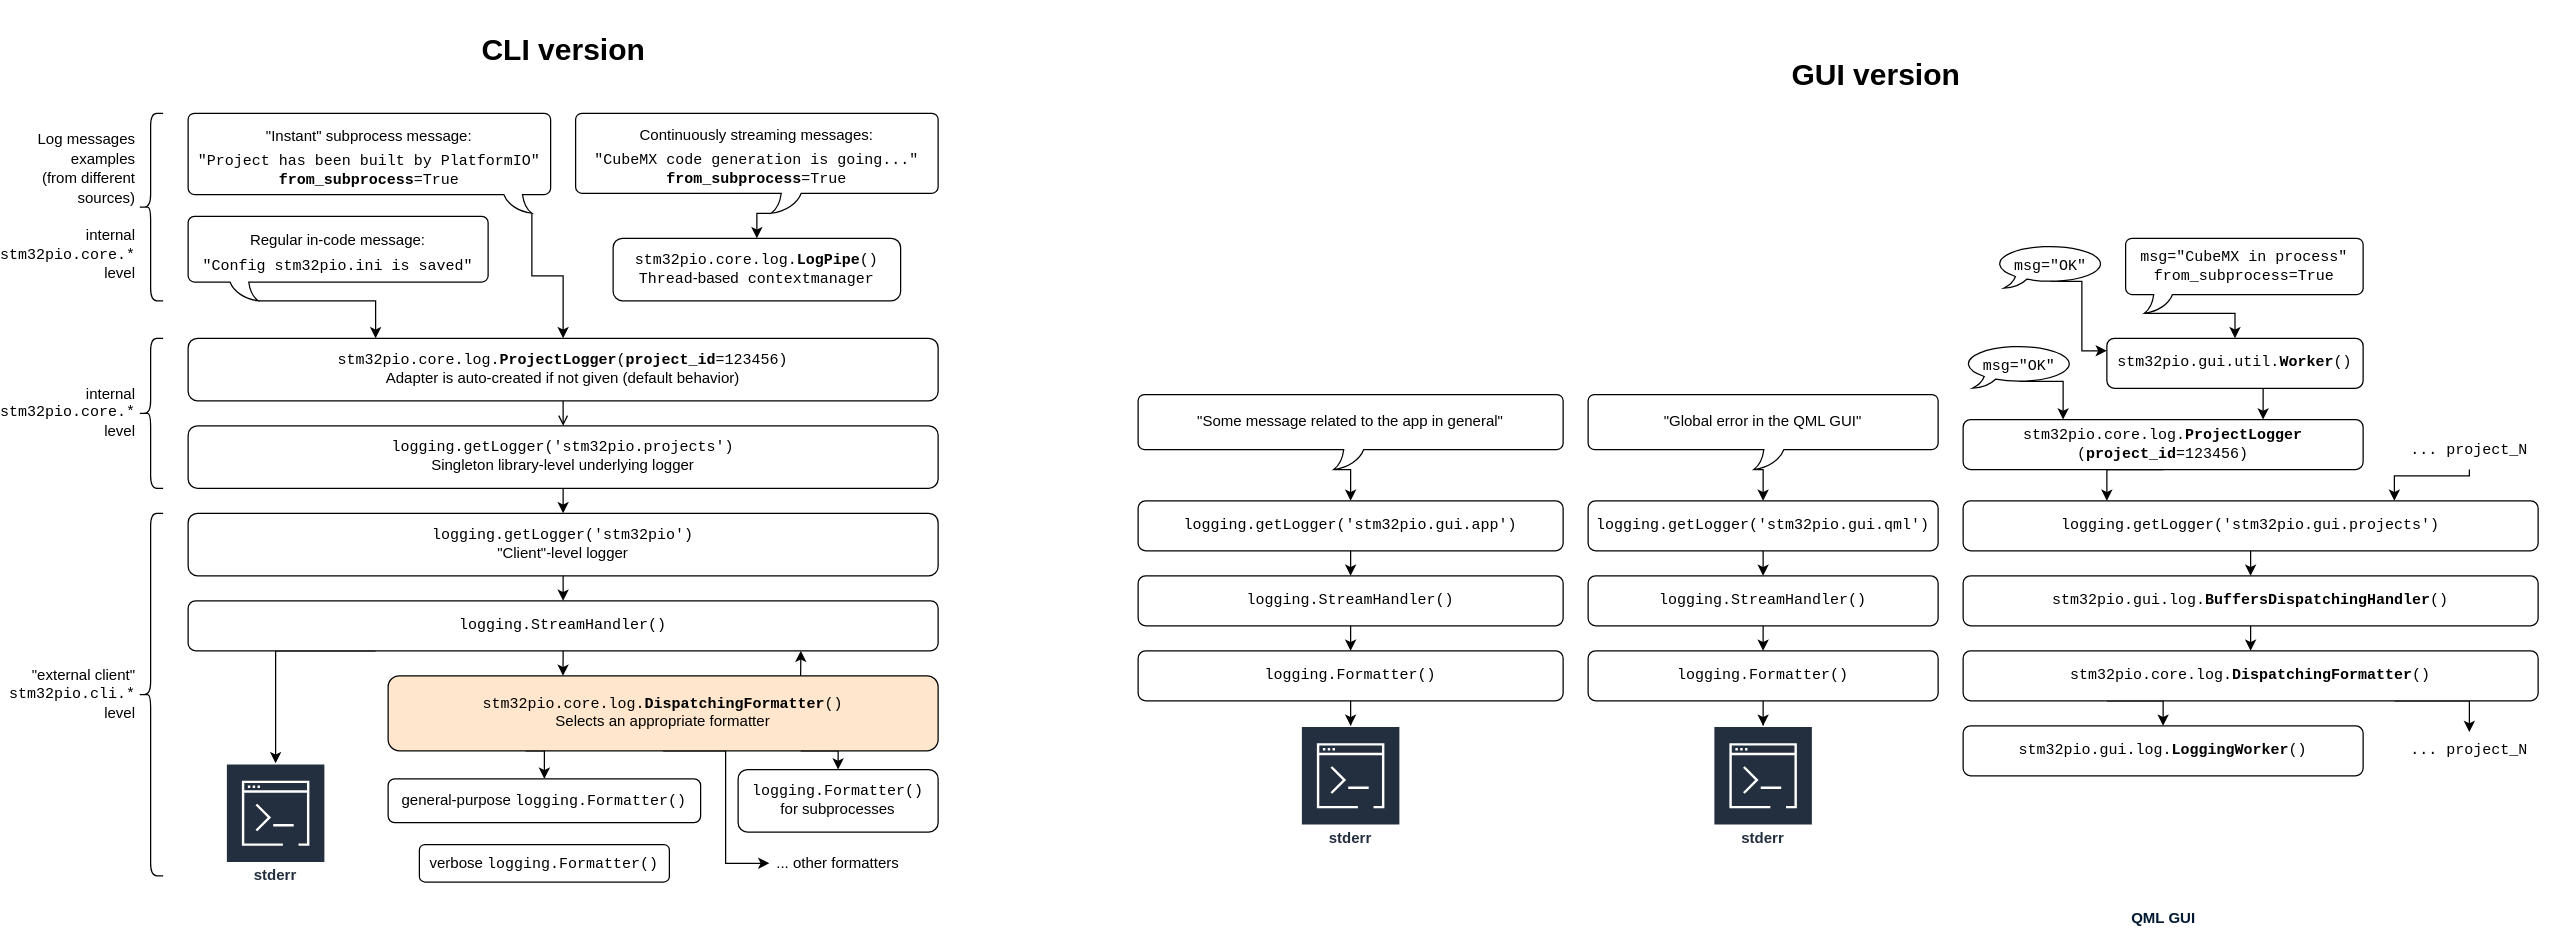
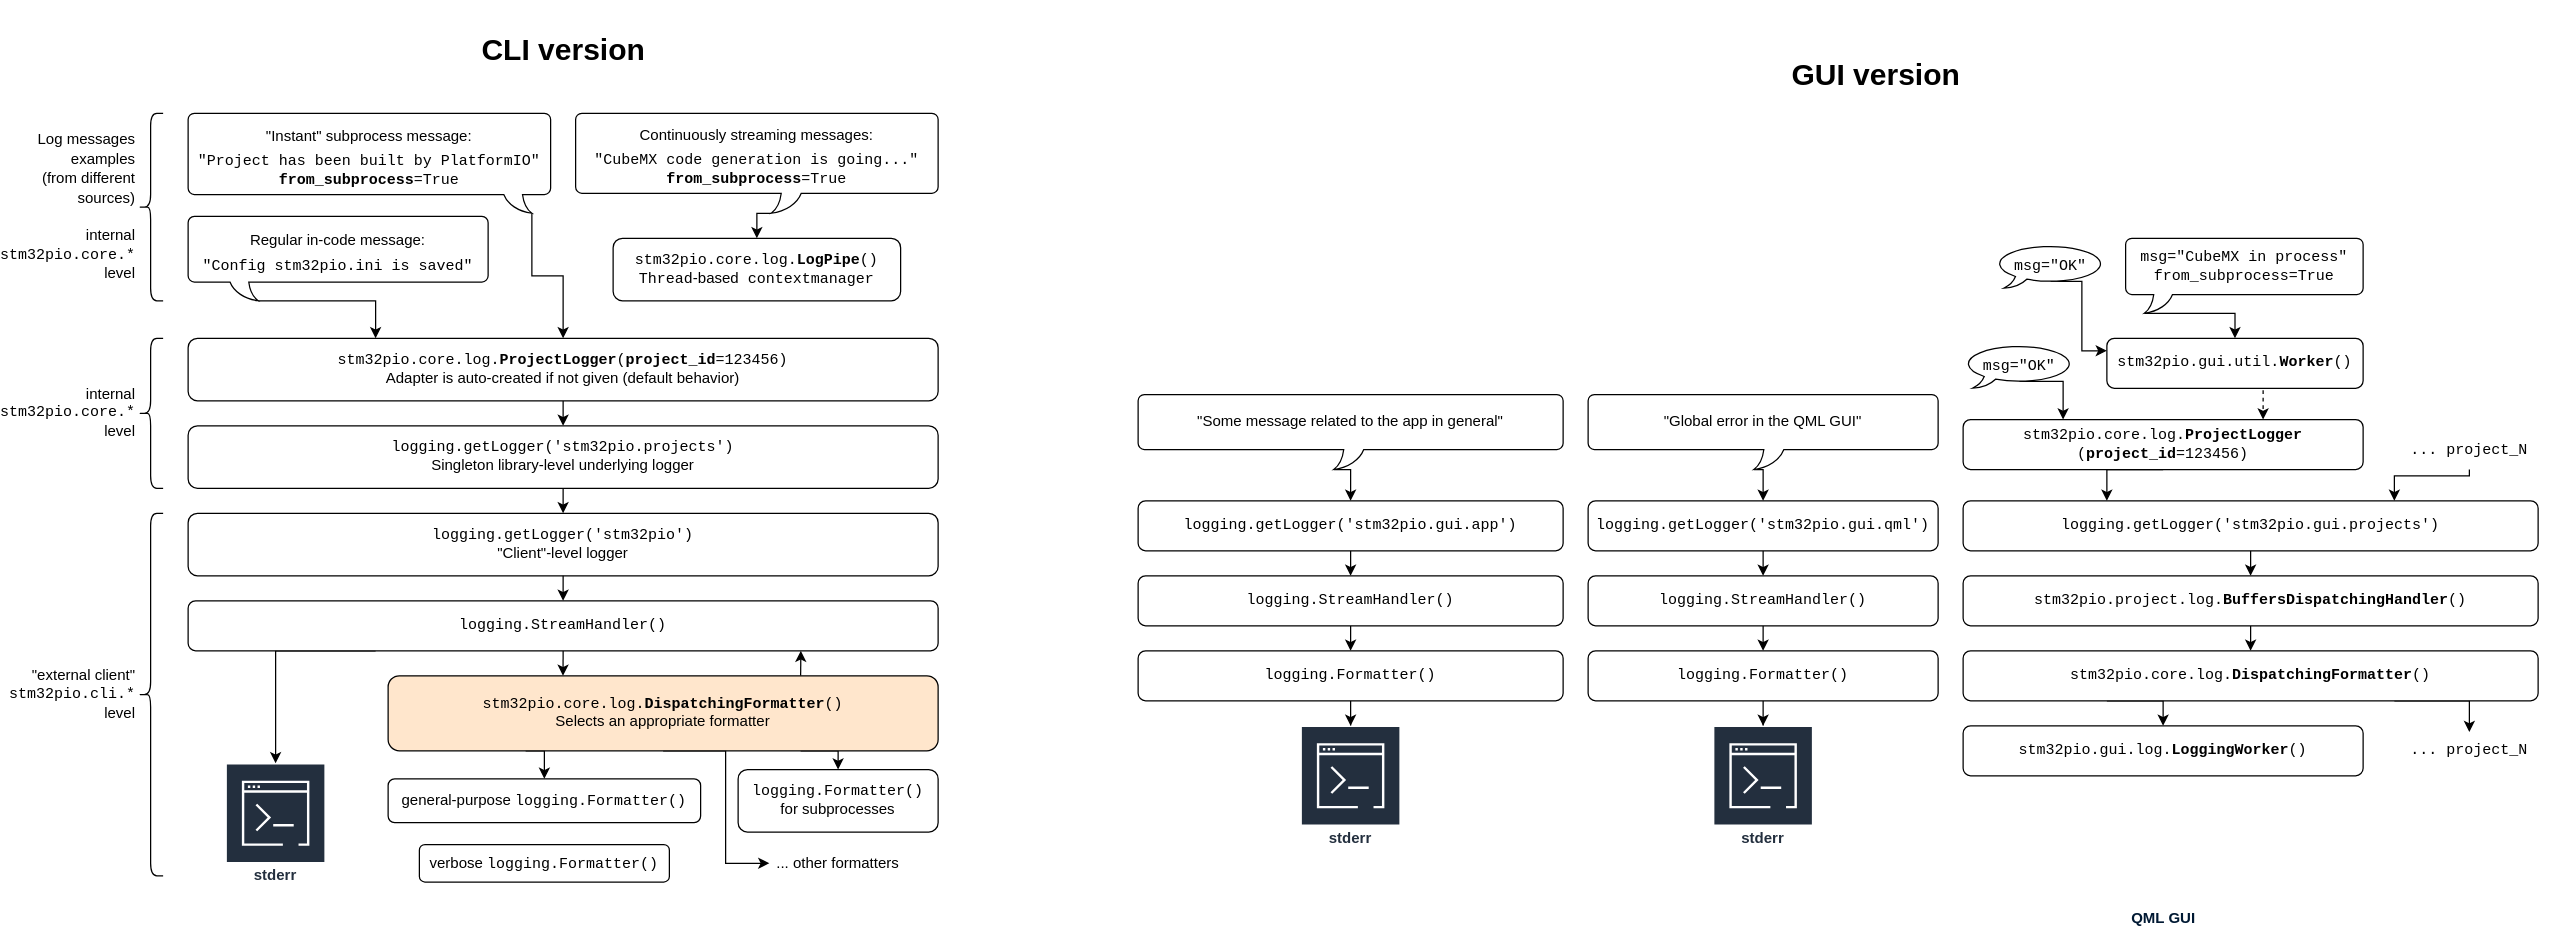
- <mxCell id="51" style="edgeStyle=orthogonalEdgeStyle;rounded=0;orthogonalLoop=1;jettySize=auto;html=1;exitX=0.5;exitY=1;exitDx=0;exitDy=0;entryX=0.75;entryY=0;entryDx=0;entryDy=0;fontFamily=Courier New;" parent="1" source="52" target="48" edge="1"><mxGeometry relative="1" as="geometry" /></mxCell>
+ <mxCell id="51" style="edgeStyle=orthogonalEdgeStyle;rounded=0;orthogonalLoop=1;jettySize=auto;html=1;exitX=0.5;exitY=1;exitDx=0;exitDy=0;entryX=0.75;entryY=0;entryDx=0;entryDy=0;fontFamily=Courier New;dashed=1;" parent="1" source="52" target="48" edge="1"><mxGeometry relative="1" as="geometry" /></mxCell>
- <mxCell id="3" style="edgeStyle=orthogonalEdgeStyle;rounded=0;orthogonalLoop=1;jettySize=auto;html=1;exitX=0.5;exitY=1;exitDx=0;exitDy=0;entryX=0.5;entryY=0;entryDx=0;entryDy=0;endArrow=open;" edge="1" parent="1" source="4" target="23"><mxGeometry relative="1" as="geometry" /></mxCell>
+ <mxCell id="3" style="edgeStyle=orthogonalEdgeStyle;rounded=0;orthogonalLoop=1;jettySize=auto;html=1;exitX=0.5;exitY=1;exitDx=0;exitDy=0;entryX=0.5;entryY=0;entryDx=0;entryDy=0;" edge="1" parent="1" source="4" target="23"><mxGeometry relative="1" as="geometry" /></mxCell>
- <mxCell id="41" value="stm32pio.gui.log.&lt;b&gt;BuffersDispatchingHandler&lt;/b&gt;()" style="rounded=1;whiteSpace=wrap;html=1;fontFamily=Courier New;" parent="1" vertex="1"><mxGeometry x="1480" y="460" width="460" height="40" as="geometry" /></mxCell>
+ <mxCell id="41" value="stm32pio.project.log.&lt;b&gt;BuffersDispatchingHandler&lt;/b&gt;()" style="rounded=1;whiteSpace=wrap;html=1;fontFamily=Courier New;" parent="1" vertex="1"><mxGeometry x="1480" y="460" width="460" height="40" as="geometry" /></mxCell>
